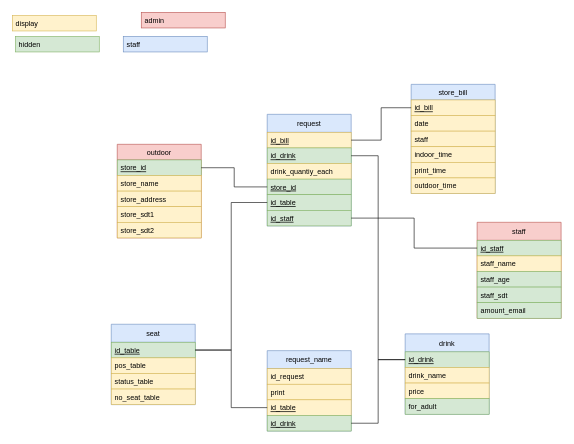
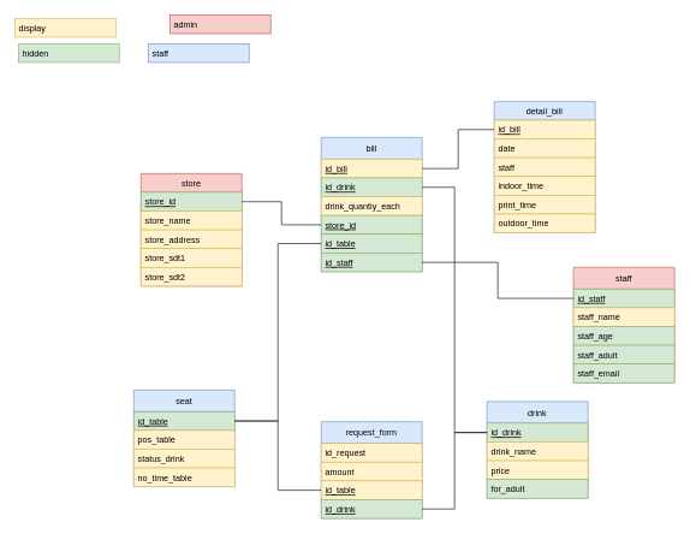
- <mxCell id="15" value="store_bill" style="swimlane;fontStyle=0;childLayout=stackLayout;horizontal=1;startSize=26;fillColor=#dae8fc;horizontalStack=0;resizeParent=1;resizeParentMax=0;resizeLast=0;collapsible=1;marginBottom=0;strokeColor=#6c8ebf;" parent="1" vertex="1"><mxGeometry x="685" y="140" width="140" height="182" as="geometry" /></mxCell>
+ <mxCell id="15" value="detail_bill" style="swimlane;fontStyle=0;childLayout=stackLayout;horizontal=1;startSize=26;fillColor=#dae8fc;horizontalStack=0;resizeParent=1;resizeParentMax=0;resizeLast=0;collapsible=1;marginBottom=0;strokeColor=#6c8ebf;" parent="1" vertex="1"><mxGeometry x="685" y="140" width="140" height="182" as="geometry" /></mxCell>
- <mxCell id="8" value="request" style="swimlane;fontStyle=0;childLayout=stackLayout;horizontal=1;startSize=30;fillColor=#dae8fc;horizontalStack=0;resizeParent=1;resizeParentMax=0;resizeLast=0;collapsible=1;marginBottom=0;strokeColor=#6c8ebf;" parent="1" vertex="1"><mxGeometry x="445" y="190" width="140" height="186" as="geometry" /></mxCell>
+ <mxCell id="8" value="bill" style="swimlane;fontStyle=0;childLayout=stackLayout;horizontal=1;startSize=30;fillColor=#dae8fc;horizontalStack=0;resizeParent=1;resizeParentMax=0;resizeLast=0;collapsible=1;marginBottom=0;strokeColor=#6c8ebf;" parent="1" vertex="1"><mxGeometry x="445" y="190" width="140" height="186" as="geometry" /></mxCell>
- <mxCell id="2" value="outdoor" style="swimlane;fontStyle=0;childLayout=stackLayout;horizontal=1;startSize=26;fillColor=#f8cecc;horizontalStack=0;resizeParent=1;resizeParentMax=0;resizeLast=0;collapsible=1;marginBottom=0;strokeColor=#b85450;" parent="1" vertex="1"><mxGeometry x="195" y="240" width="140" height="156" as="geometry" /></mxCell>
+ <mxCell id="2" value="store" style="swimlane;fontStyle=0;childLayout=stackLayout;horizontal=1;startSize=26;fillColor=#f8cecc;horizontalStack=0;resizeParent=1;resizeParentMax=0;resizeLast=0;collapsible=1;marginBottom=0;strokeColor=#b85450;" parent="1" vertex="1"><mxGeometry x="195" y="240" width="140" height="156" as="geometry" /></mxCell>
- <mxCell id="51" value="staff_sdt" style="text;strokeColor=#82b366;fillColor=#d5e8d4;align=left;verticalAlign=top;spacingLeft=4;spacingRight=4;overflow=hidden;rotatable=0;points=[[0,0.5],[1,0.5]];portConstraint=eastwest;" parent="47" vertex="1"><mxGeometry y="108" width="140" height="26" as="geometry" /></mxCell>
+ <mxCell id="51" value="staff_adult" style="text;strokeColor=#82b366;fillColor=#d5e8d4;align=left;verticalAlign=top;spacingLeft=4;spacingRight=4;overflow=hidden;rotatable=0;points=[[0,0.5],[1,0.5]];portConstraint=eastwest;" parent="47" vertex="1"><mxGeometry y="108" width="140" height="26" as="geometry" /></mxCell>
- <mxCell id="52" value="amount_email" style="text;strokeColor=#82b366;fillColor=#d5e8d4;align=left;verticalAlign=top;spacingLeft=4;spacingRight=4;overflow=hidden;rotatable=0;points=[[0,0.5],[1,0.5]];portConstraint=eastwest;" parent="47" vertex="1"><mxGeometry y="134" width="140" height="26" as="geometry" /></mxCell>
+ <mxCell id="52" value="staff_email" style="text;strokeColor=#82b366;fillColor=#d5e8d4;align=left;verticalAlign=top;spacingLeft=4;spacingRight=4;overflow=hidden;rotatable=0;points=[[0,0.5],[1,0.5]];portConstraint=eastwest;" parent="47" vertex="1"><mxGeometry y="134" width="140" height="26" as="geometry" /></mxCell>
- <mxCell id="40" value="request_name" style="swimlane;fontStyle=0;childLayout=stackLayout;horizontal=1;startSize=30;fillColor=#dae8fc;horizontalStack=0;resizeParent=1;resizeParentMax=0;resizeLast=0;collapsible=1;marginBottom=0;strokeColor=#6c8ebf;" parent="1" vertex="1"><mxGeometry x="445" y="584" width="140" height="134" as="geometry" /></mxCell>
+ <mxCell id="40" value="request_form" style="swimlane;fontStyle=0;childLayout=stackLayout;horizontal=1;startSize=30;fillColor=#dae8fc;horizontalStack=0;resizeParent=1;resizeParentMax=0;resizeLast=0;collapsible=1;marginBottom=0;strokeColor=#6c8ebf;" parent="1" vertex="1"><mxGeometry x="445" y="584" width="140" height="134" as="geometry" /></mxCell>
- <mxCell id="25" value="status_table" style="text;strokeColor=#d6b656;fillColor=#fff2cc;align=left;verticalAlign=top;spacingLeft=4;spacingRight=4;overflow=hidden;rotatable=0;points=[[0,0.5],[1,0.5]];portConstraint=eastwest;" parent="22" vertex="1"><mxGeometry y="82" width="140" height="26" as="geometry" /></mxCell>
+ <mxCell id="25" value="status_drink" style="text;strokeColor=#d6b656;fillColor=#fff2cc;align=left;verticalAlign=top;spacingLeft=4;spacingRight=4;overflow=hidden;rotatable=0;points=[[0,0.5],[1,0.5]];portConstraint=eastwest;" parent="22" vertex="1"><mxGeometry y="82" width="140" height="26" as="geometry" /></mxCell>
- <mxCell id="42" value="print" style="text;strokeColor=#d6b656;fillColor=#fff2cc;align=left;verticalAlign=top;spacingLeft=4;spacingRight=4;overflow=hidden;rotatable=0;points=[[0,0.5],[1,0.5]];portConstraint=eastwest;" parent="40" vertex="1"><mxGeometry y="56" width="140" height="26" as="geometry" /></mxCell>
+ <mxCell id="42" value="amount" style="text;strokeColor=#d6b656;fillColor=#fff2cc;align=left;verticalAlign=top;spacingLeft=4;spacingRight=4;overflow=hidden;rotatable=0;points=[[0,0.5],[1,0.5]];portConstraint=eastwest;" parent="40" vertex="1"><mxGeometry y="56" width="140" height="26" as="geometry" /></mxCell>
- <mxCell id="26" value="no_seat_table" style="text;strokeColor=#d6b656;fillColor=#fff2cc;align=left;verticalAlign=top;spacingLeft=4;spacingRight=4;overflow=hidden;rotatable=0;points=[[0,0.5],[1,0.5]];portConstraint=eastwest;" parent="22" vertex="1"><mxGeometry y="108" width="140" height="26" as="geometry" /></mxCell>
+ <mxCell id="26" value="no_time_table" style="text;strokeColor=#d6b656;fillColor=#fff2cc;align=left;verticalAlign=top;spacingLeft=4;spacingRight=4;overflow=hidden;rotatable=0;points=[[0,0.5],[1,0.5]];portConstraint=eastwest;" parent="22" vertex="1"><mxGeometry y="108" width="140" height="26" as="geometry" /></mxCell>
